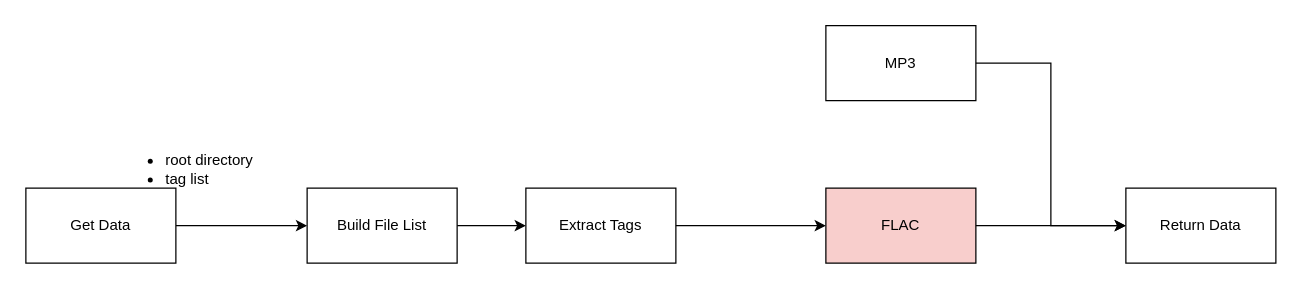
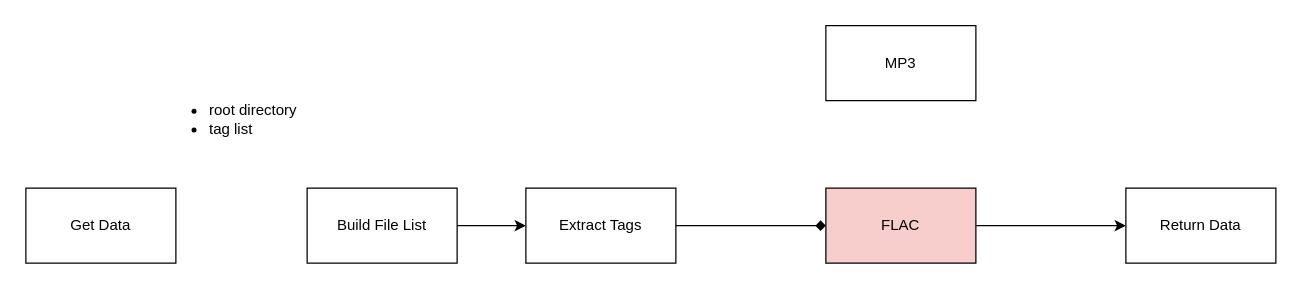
- <mxCell id="12" value="" style="endArrow=classic;html=1;rounded=0;exitX=1;exitY=0.5;exitDx=0;exitDy=0;entryX=0;entryY=0.5;entryDx=0;entryDy=0;" edge="1" parent="1" source="8" target="9"><mxGeometry width="50" height="50" relative="1" as="geometry"><mxPoint x="730" y="210" as="sourcePoint" /><mxPoint x="780" y="160" as="targetPoint" /><Array as="points"><mxPoint x="840" y="50" /><mxPoint x="840" y="180" /></Array></mxGeometry></mxCell>
- <mxCell id="6" value="&lt;ul&gt;&lt;li&gt;root directory&lt;/li&gt;&lt;li&gt;tag list&lt;br&gt;&lt;/li&gt;&lt;/ul&gt;" style="text;html=1;strokeColor=none;fillColor=none;align=left;verticalAlign=middle;whiteSpace=wrap;rounded=0;" vertex="1" parent="1"><mxGeometry x="90" y="120" width="140" height="30" as="geometry" /></mxCell>
+ <mxCell id="6" value="&lt;ul&gt;&lt;li&gt;root directory&lt;/li&gt;&lt;li&gt;tag list&lt;br&gt;&lt;/li&gt;&lt;/ul&gt;" style="text;html=1;strokeColor=none;fillColor=none;align=left;verticalAlign=middle;whiteSpace=wrap;rounded=0;" vertex="1" parent="1"><mxGeometry x="125" y="80" width="140" height="30" as="geometry" /></mxCell>
- <mxCell id="2" value="" style="edgeStyle=orthogonalEdgeStyle;rounded=0;orthogonalLoop=1;jettySize=auto;html=1;" edge="1" parent="1" source="3" target="5"><mxGeometry relative="1" as="geometry" /></mxCell>
- <mxCell id="11" value="" style="endArrow=classic;html=1;rounded=0;exitX=1;exitY=0.5;exitDx=0;exitDy=0;entryX=0;entryY=0.5;entryDx=0;entryDy=0;" edge="1" parent="1" source="7" target="10"><mxGeometry width="50" height="50" relative="1" as="geometry"><mxPoint x="730" y="210" as="sourcePoint" /><mxPoint x="780" y="160" as="targetPoint" /></mxGeometry></mxCell>
+ <mxCell id="11" value="" style="endArrow=diamond;html=1;rounded=0;exitX=1;exitY=0.5;exitDx=0;exitDy=0;entryX=0;entryY=0.5;entryDx=0;entryDy=0;" edge="1" parent="1" source="7" target="10"><mxGeometry width="50" height="50" relative="1" as="geometry"><mxPoint x="730" y="210" as="sourcePoint" /><mxPoint x="780" y="160" as="targetPoint" /></mxGeometry></mxCell>
